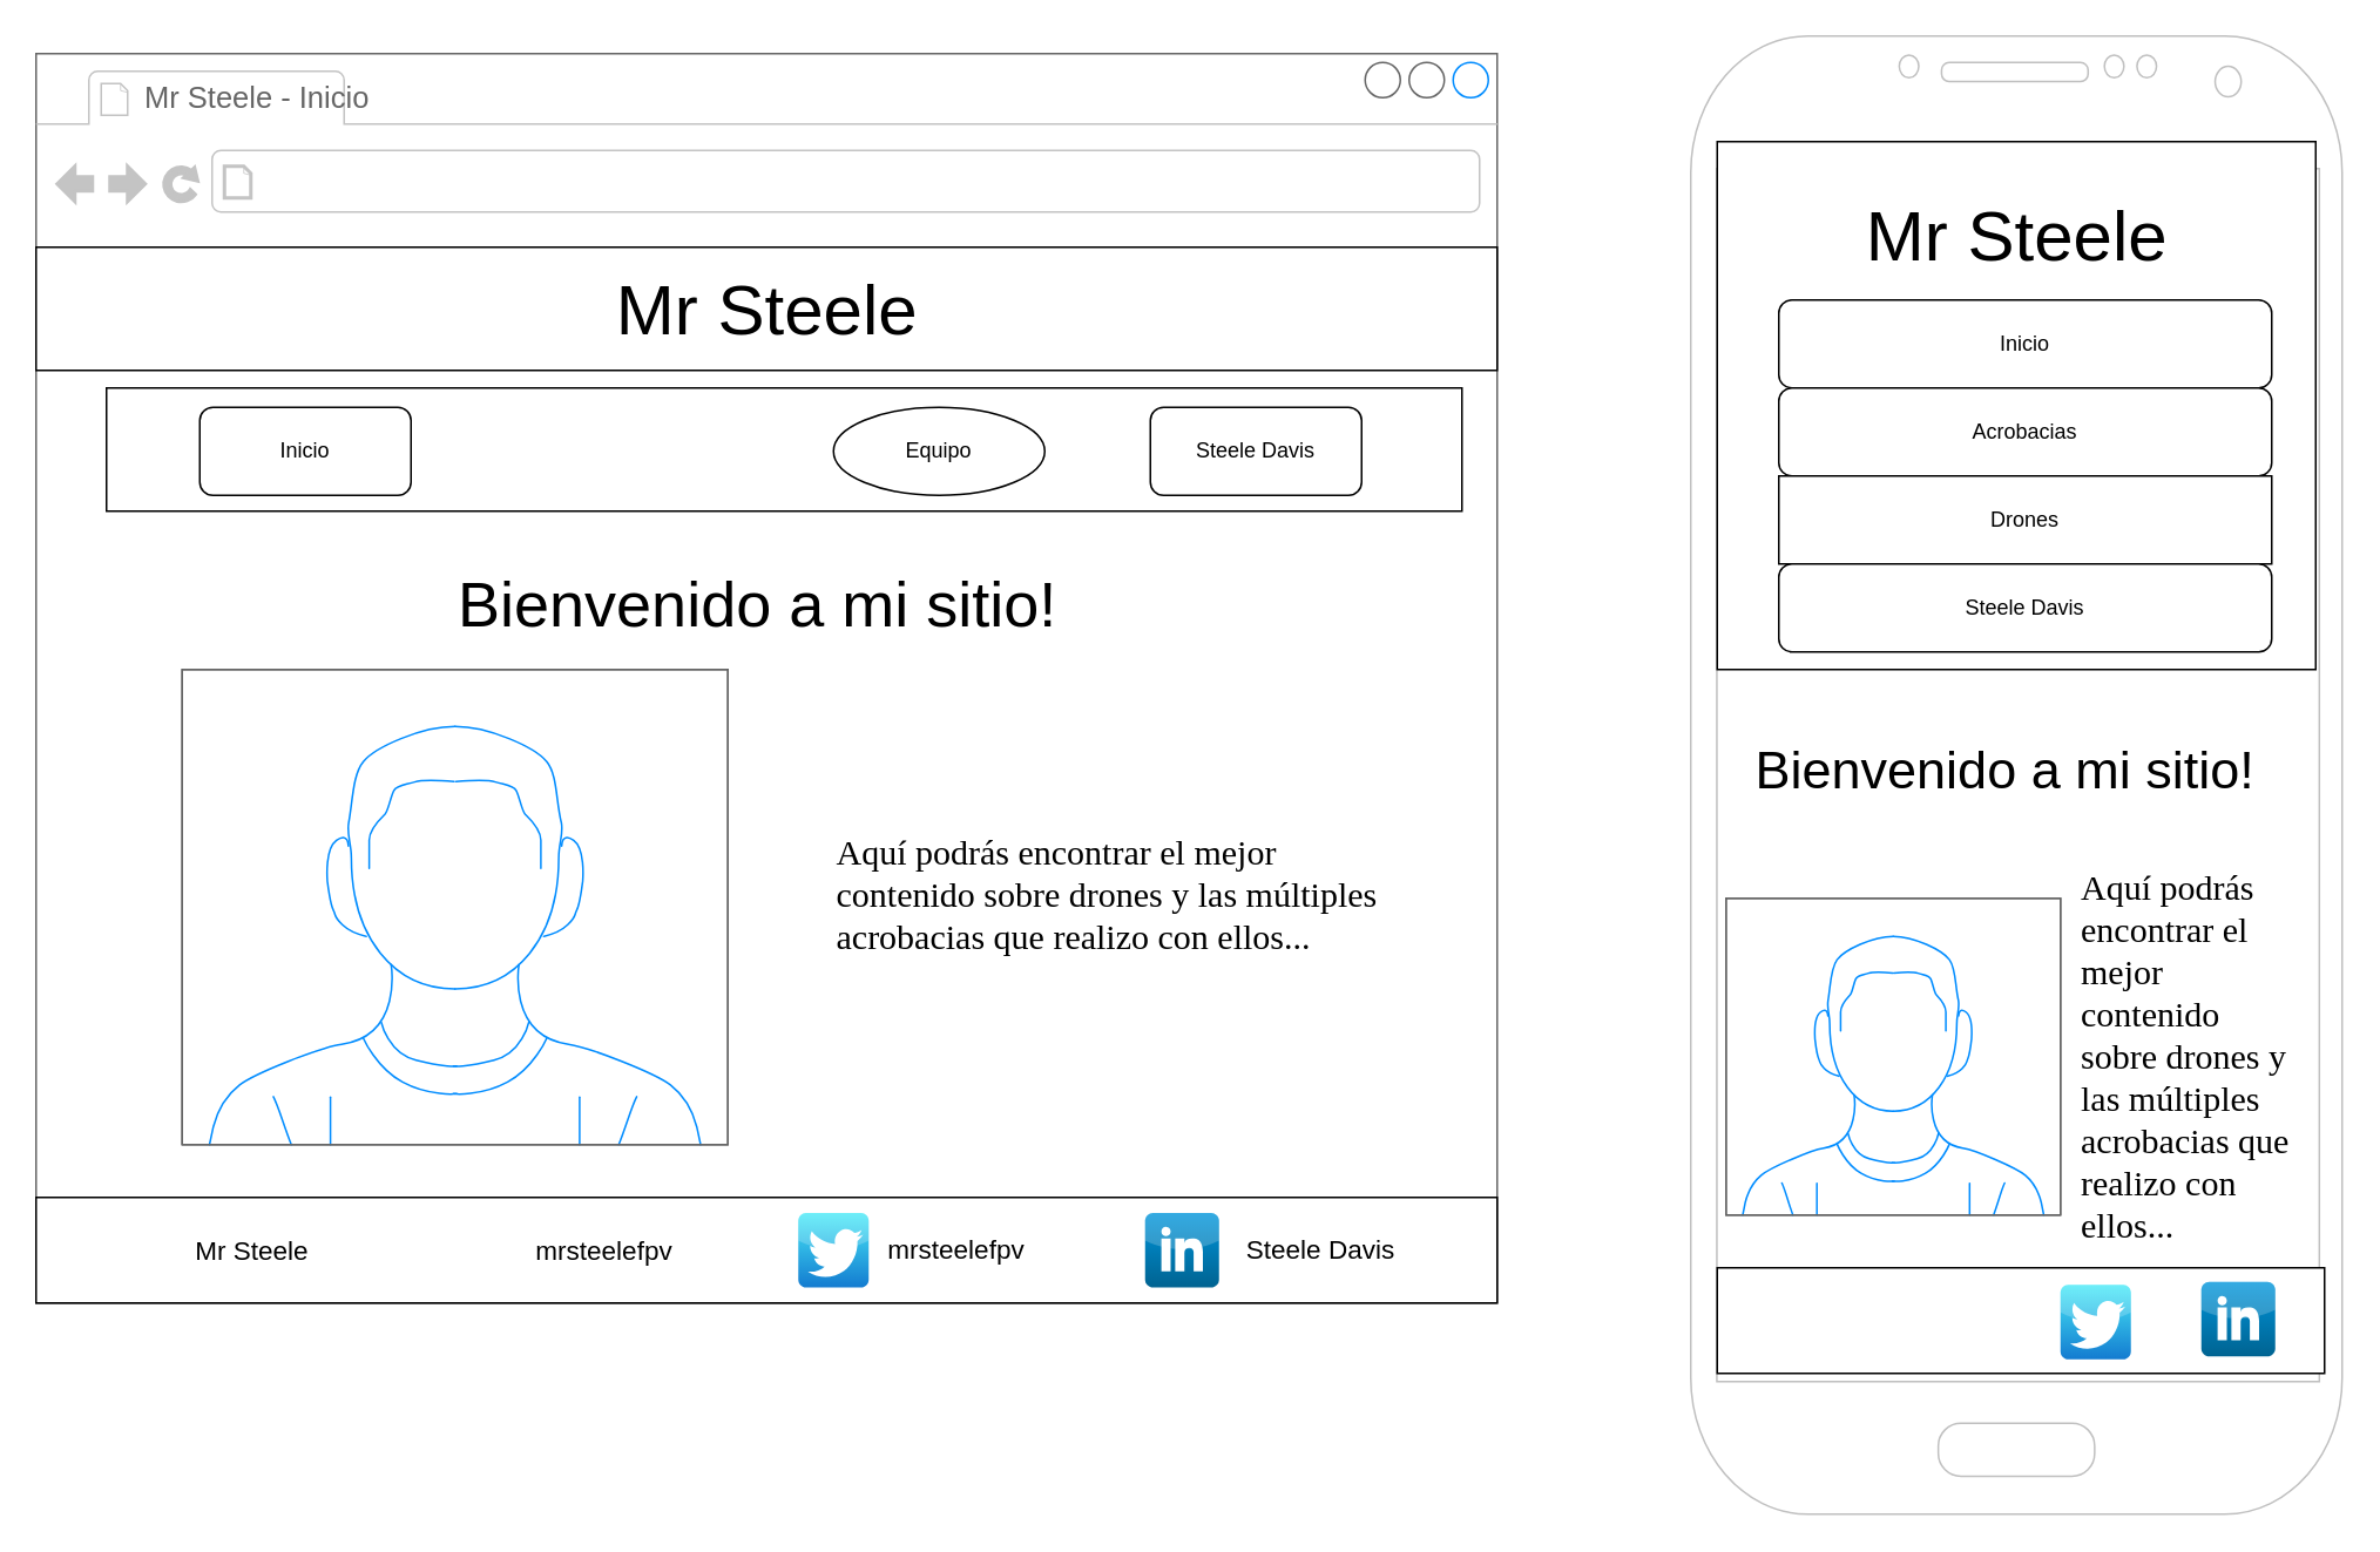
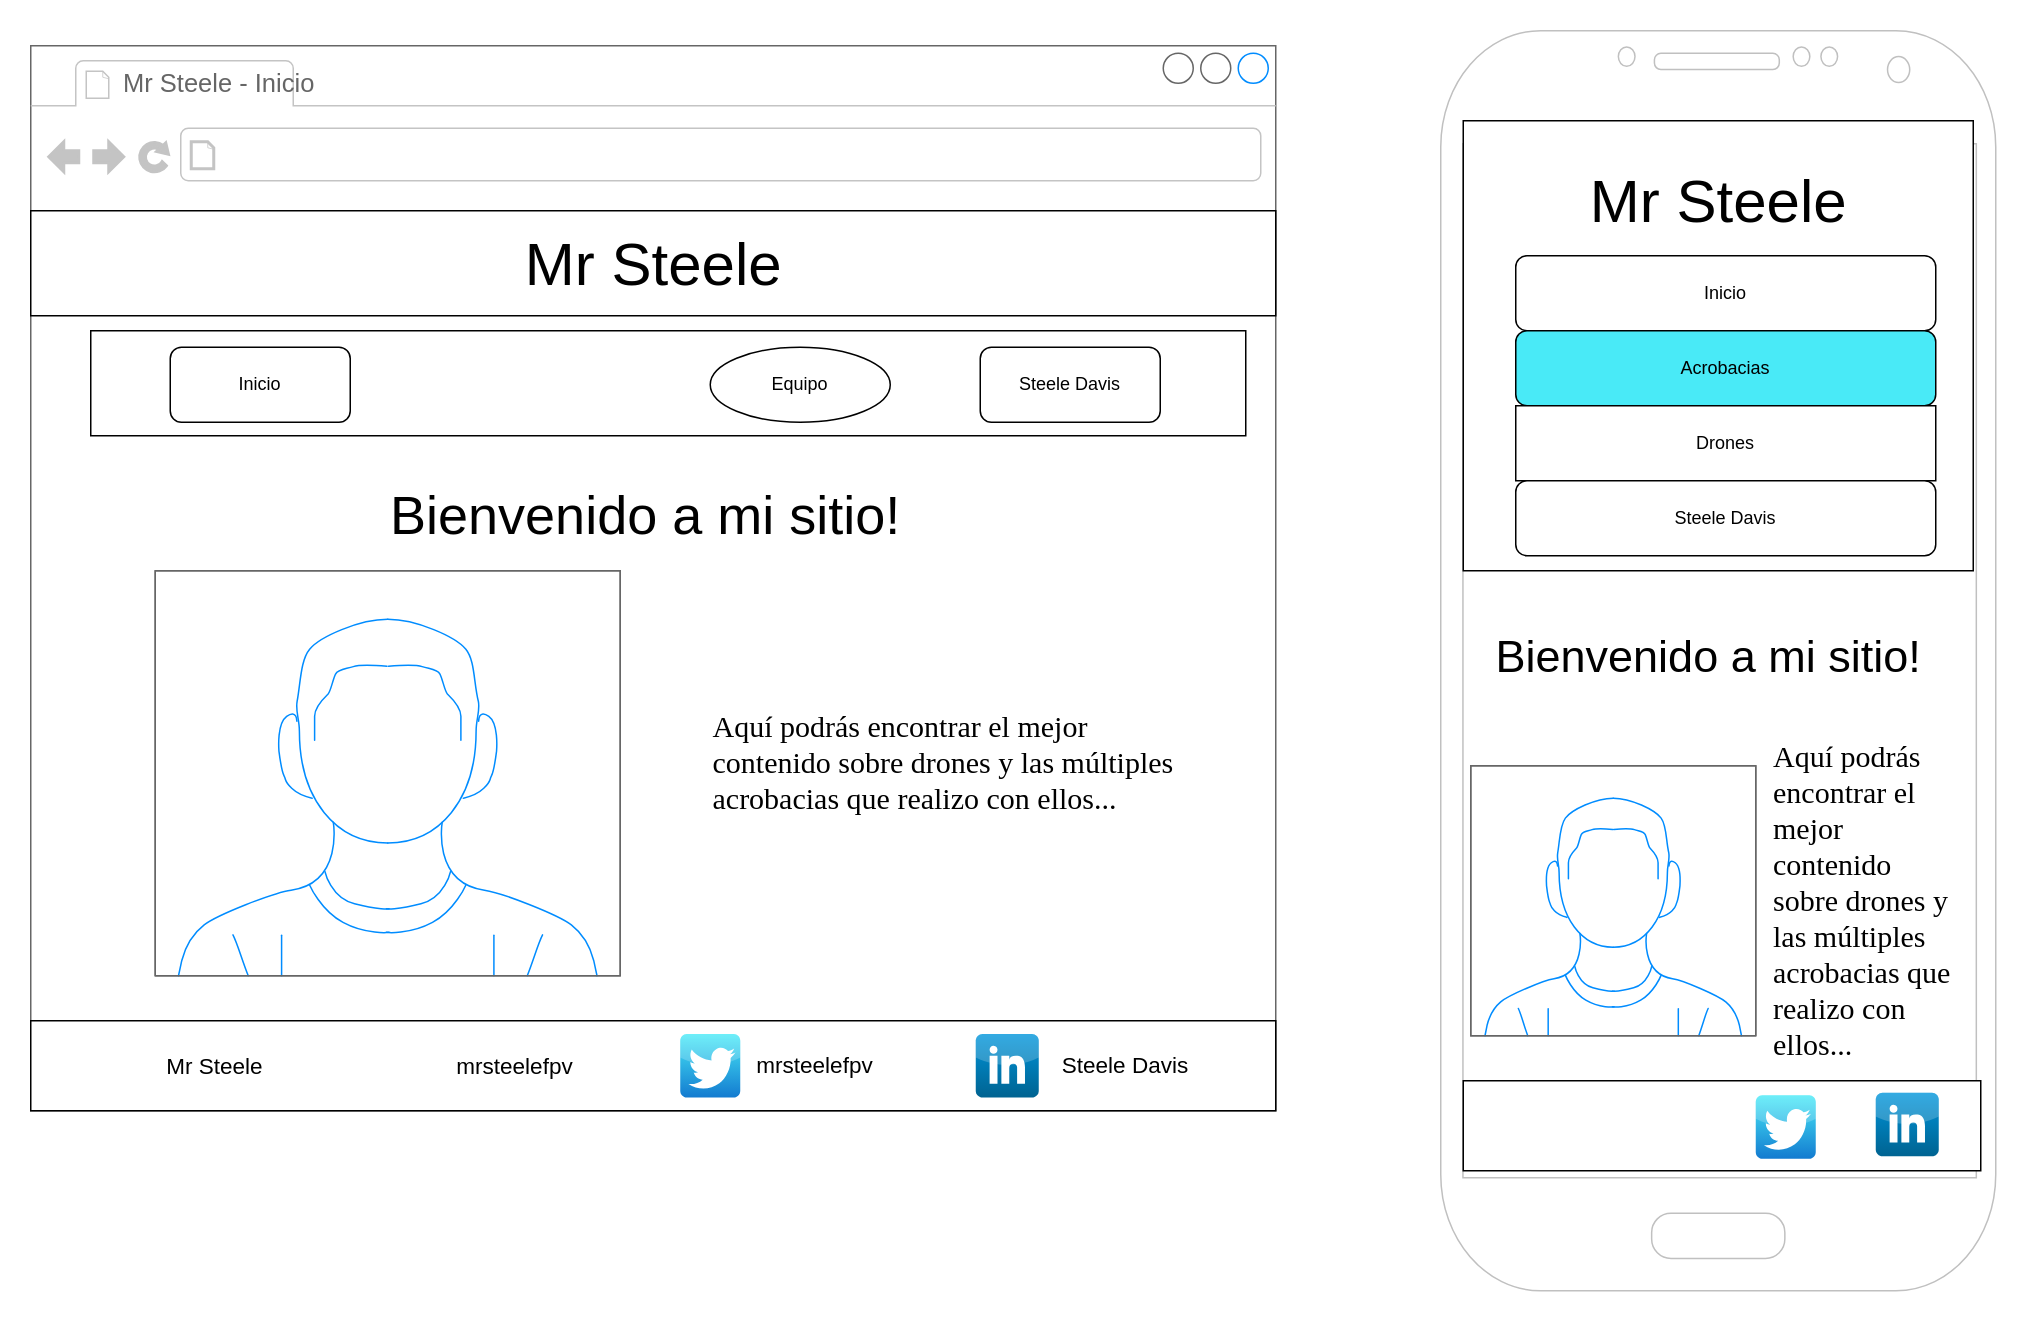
- <mxCell id="26" value="Acrobacias" style="rounded=1;whiteSpace=wrap;html=1;" parent="1" vertex="1"><mxGeometry x="1010" y="220" width="280" height="50" as="geometry" /></mxCell>
+ <mxCell id="26" value="Acrobacias" style="rounded=1;whiteSpace=wrap;html=1;fillColor=#49eaf7;" parent="1" vertex="1"><mxGeometry x="1010" y="220" width="280" height="50" as="geometry" /></mxCell>
